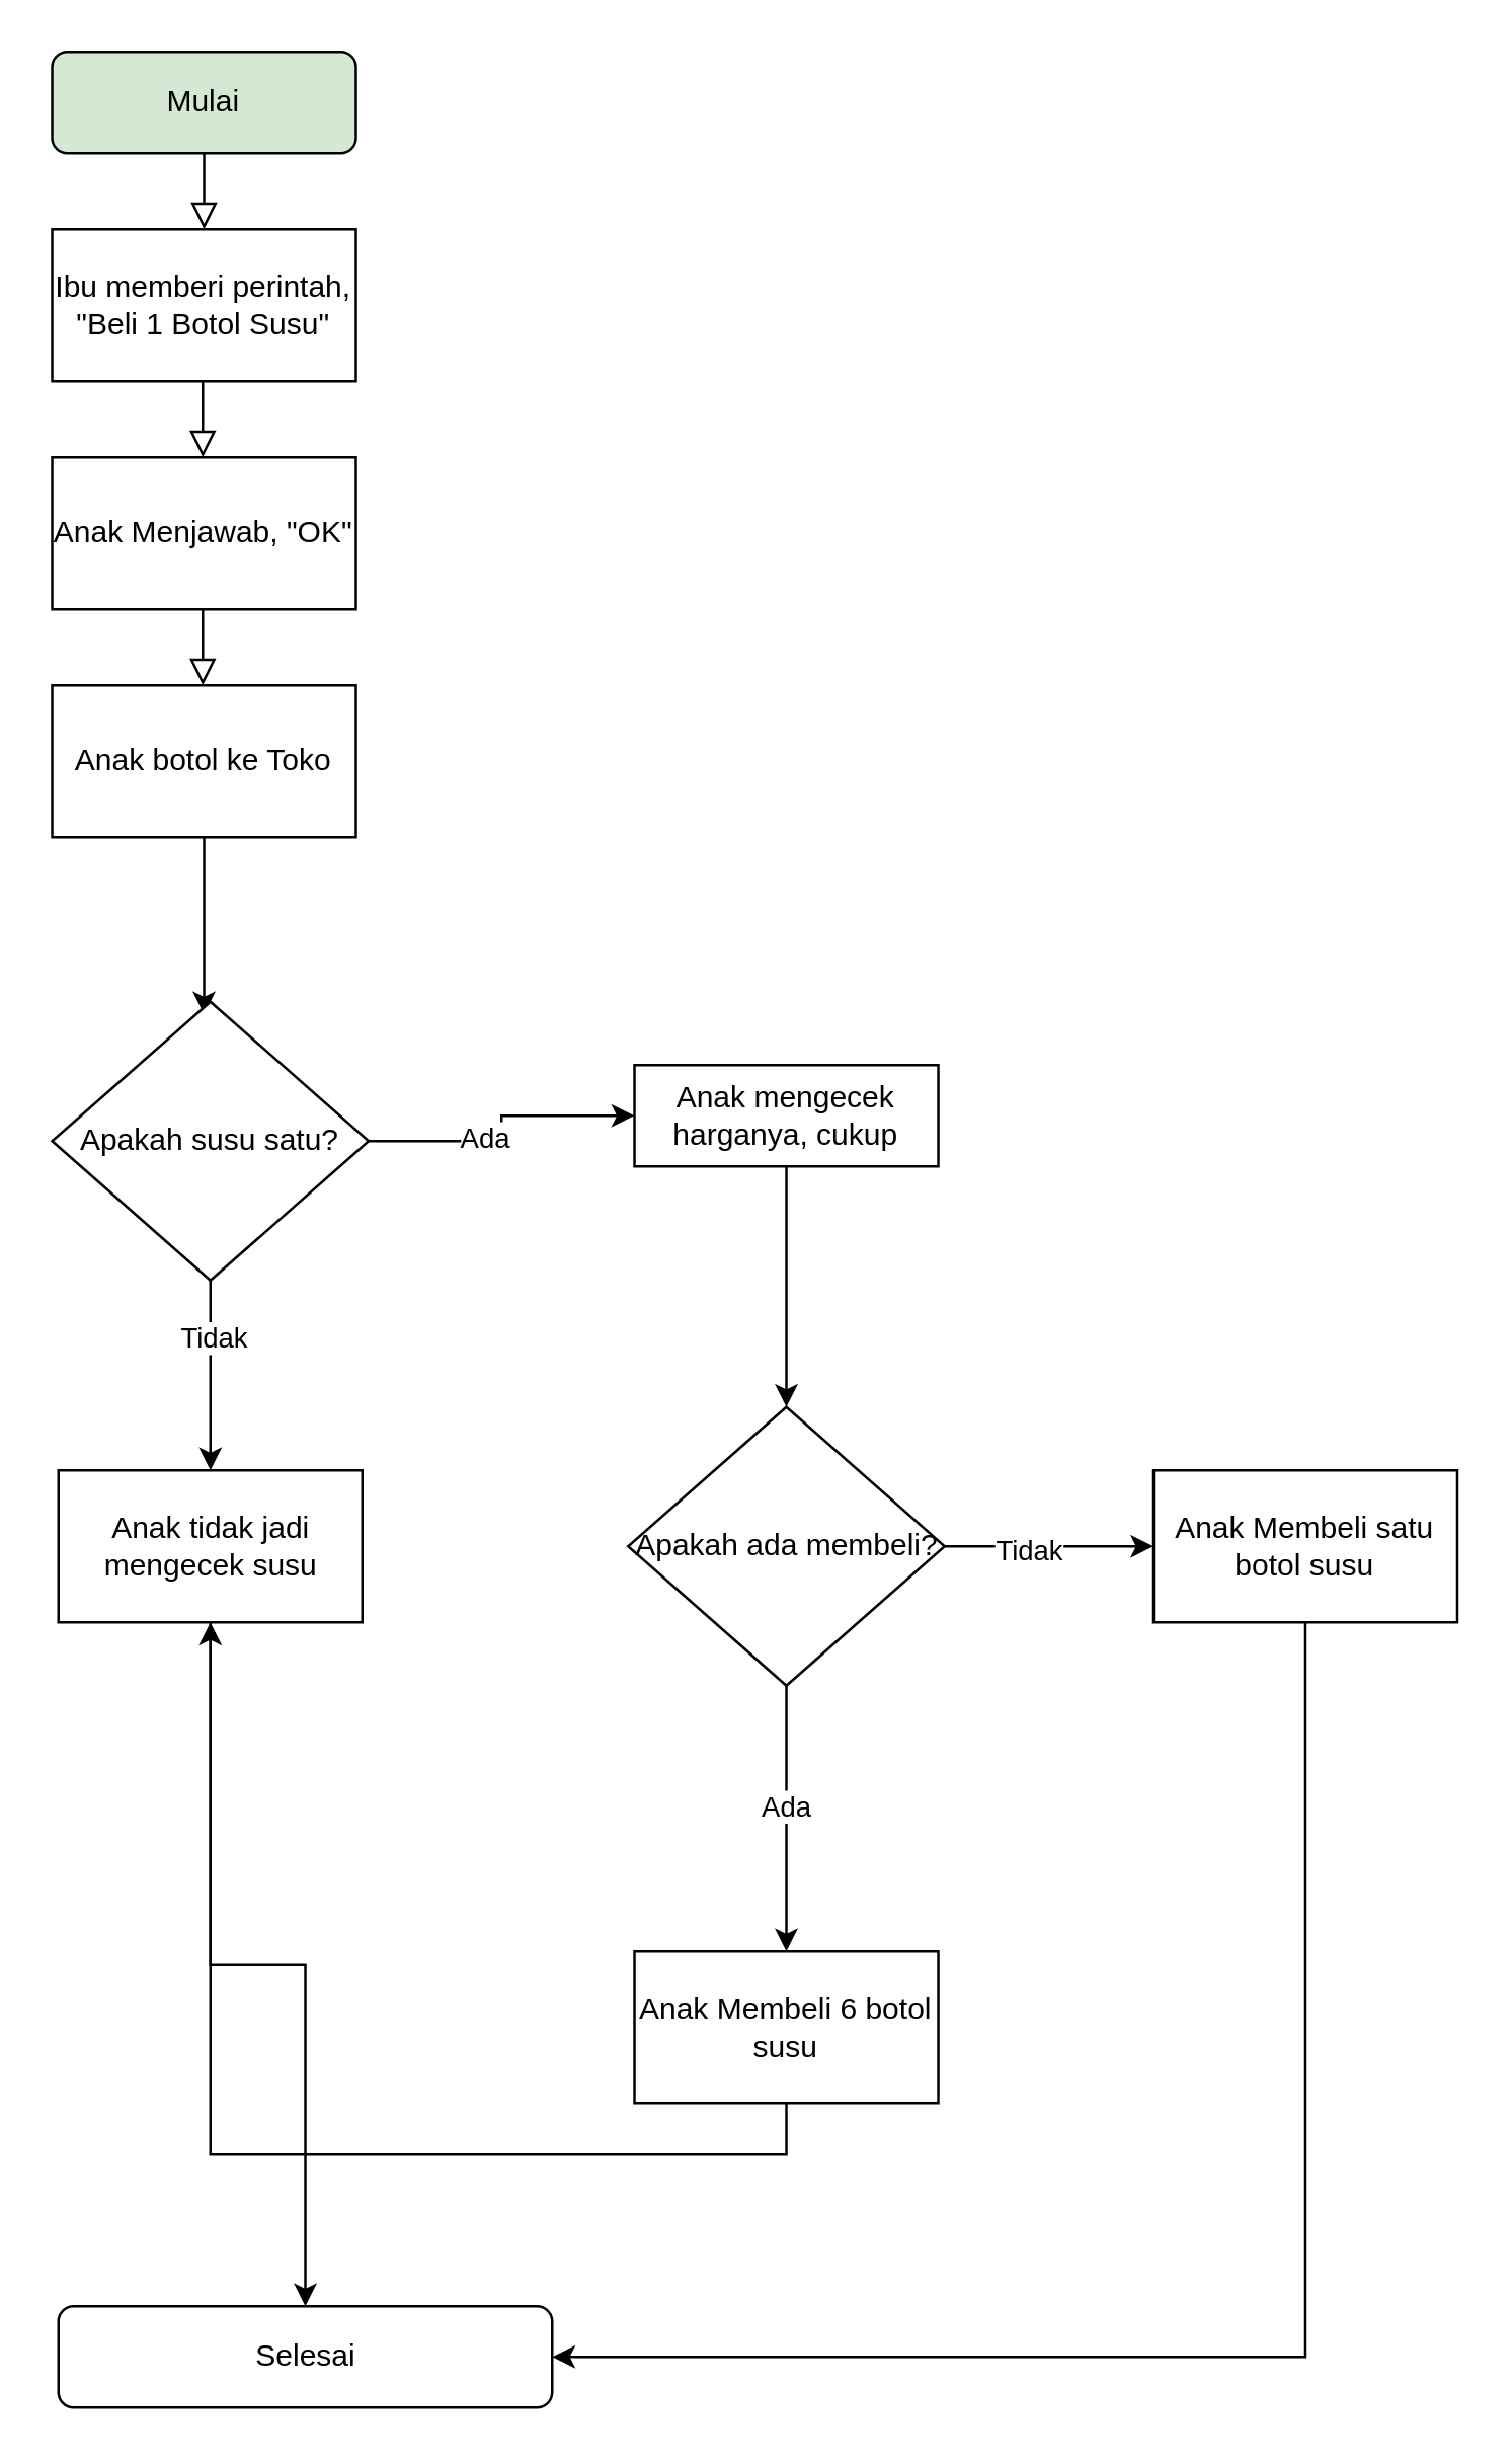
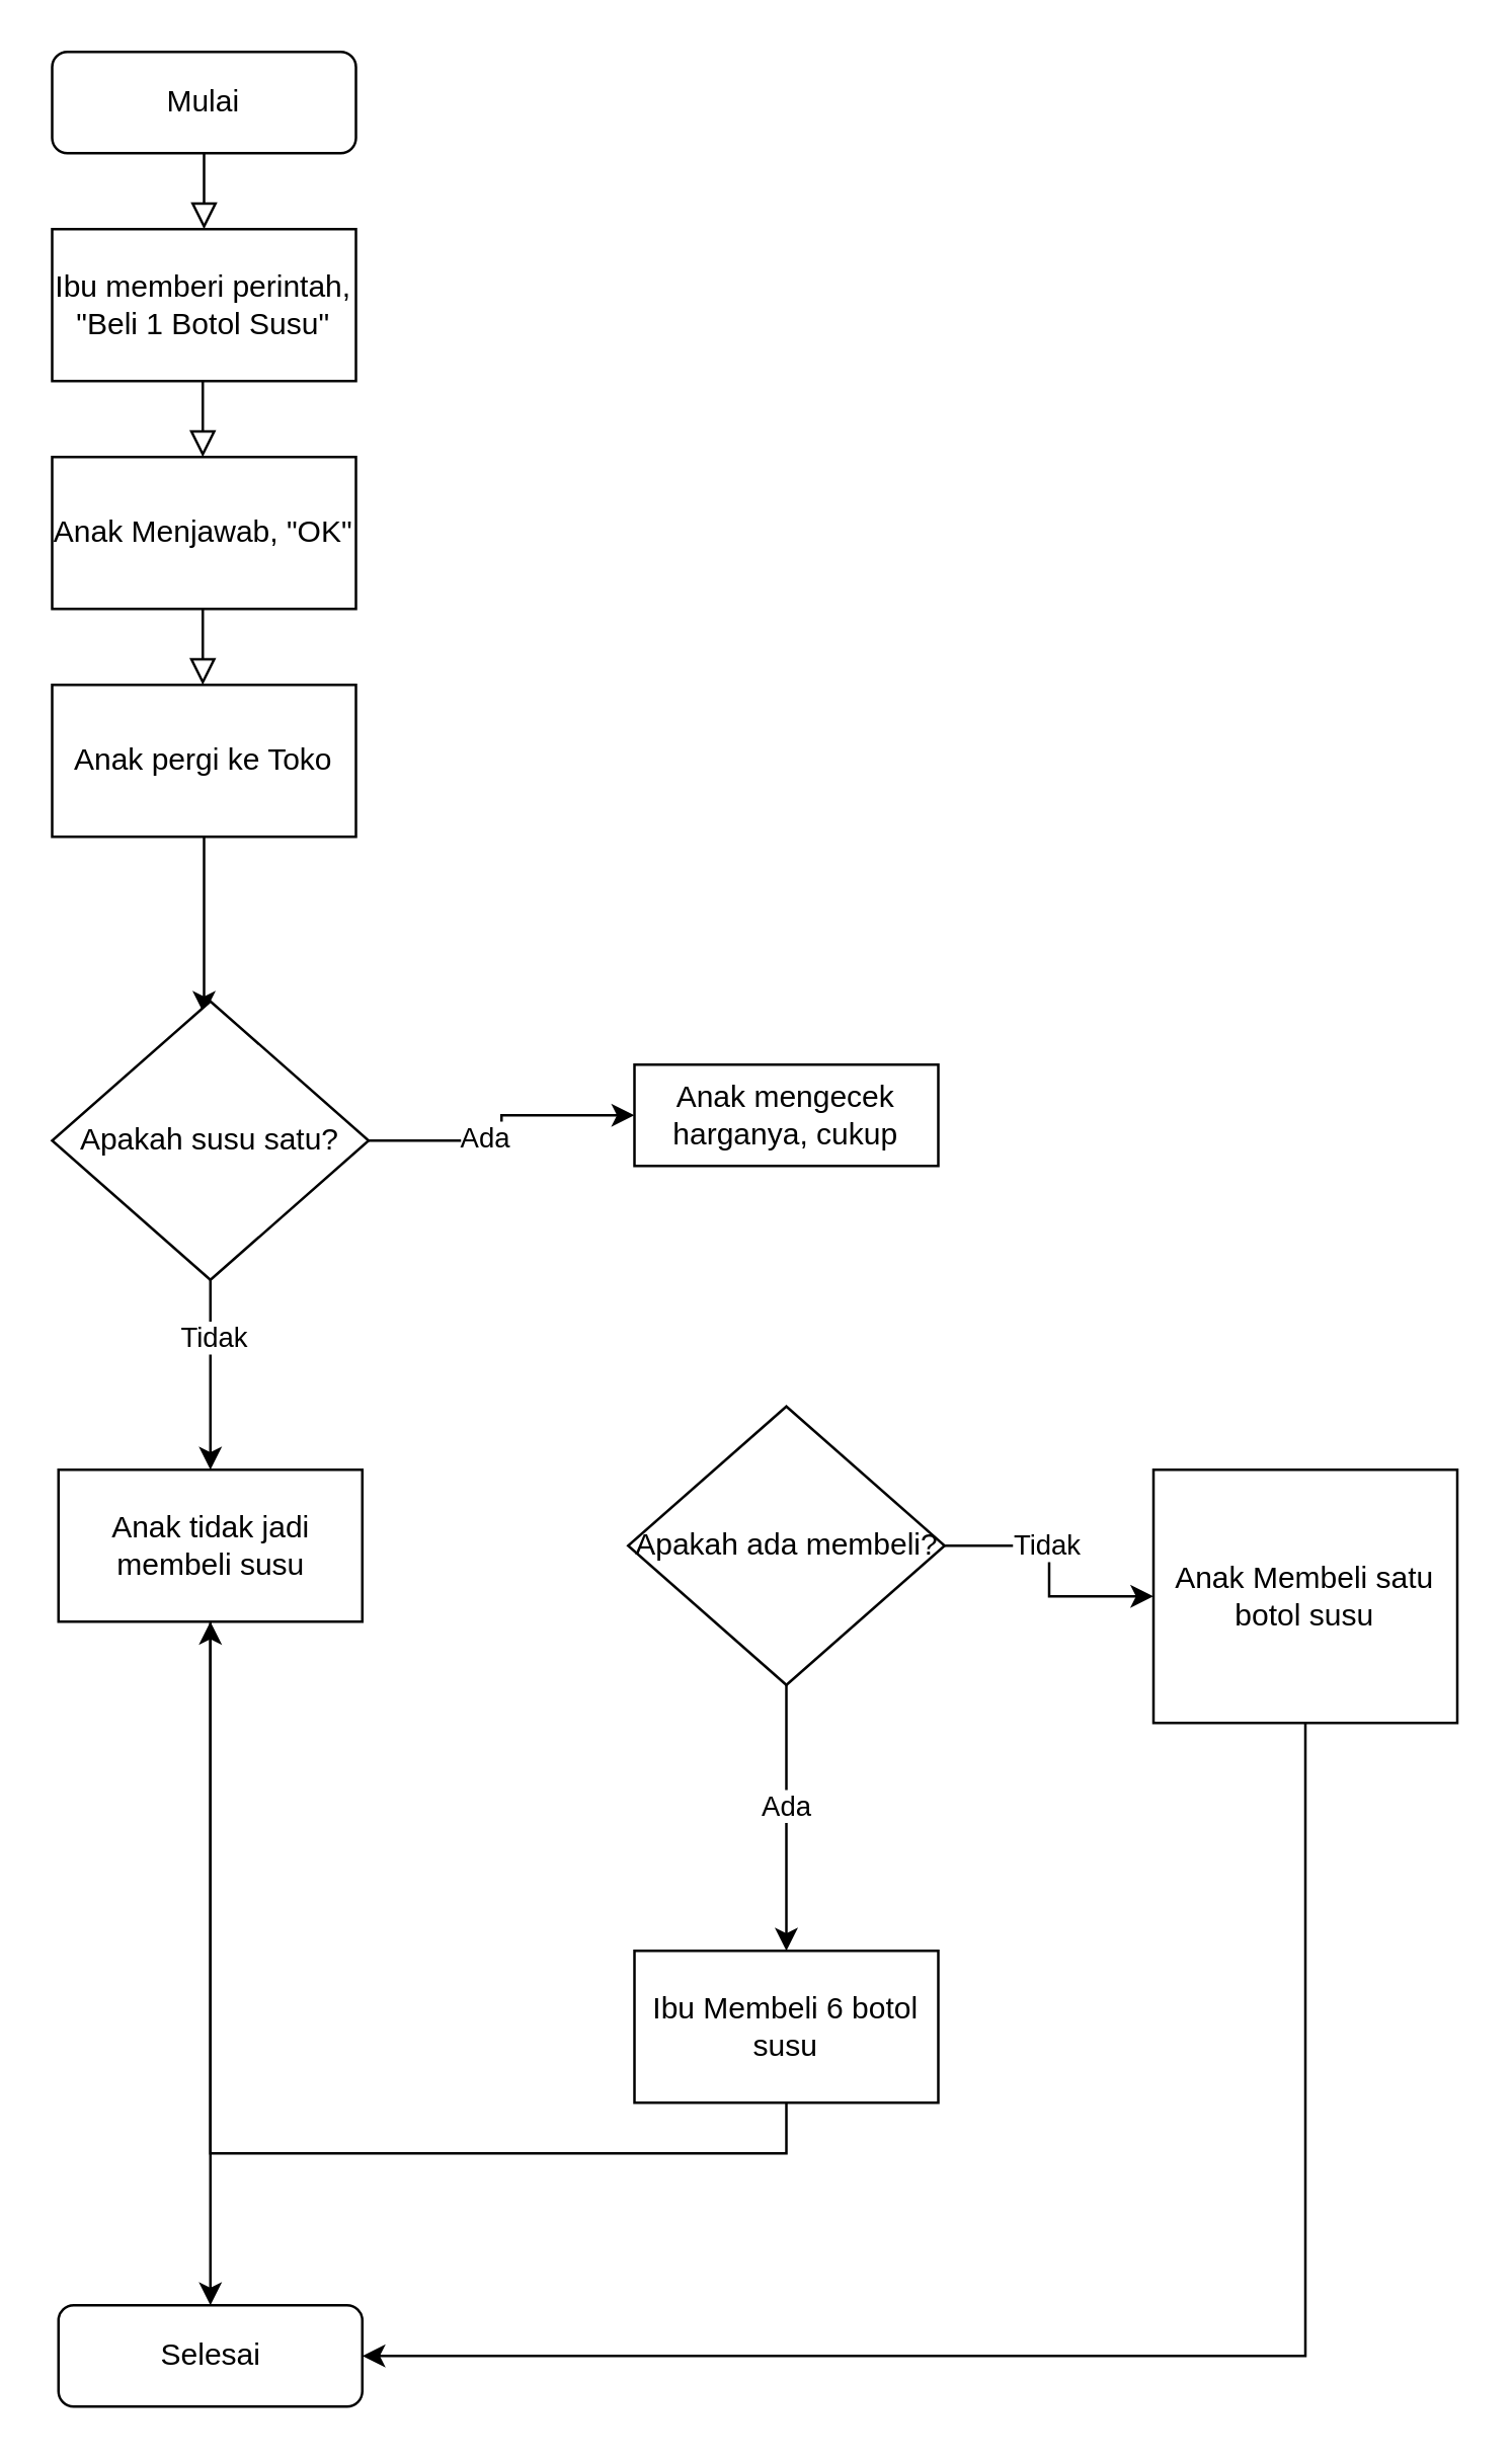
- <mxCell id="3" value="Mulai" style="rounded=1;whiteSpace=wrap;html=1;fontSize=12;glass=0;strokeWidth=1;shadow=0;fillColor=#d5e8d4;" parent="1" vertex="1"><mxGeometry x="20" y="20" width="120" height="40" as="geometry" /></mxCell>
+ <mxCell id="3" value="Mulai" style="rounded=1;whiteSpace=wrap;html=1;fontSize=12;glass=0;strokeWidth=1;shadow=0;" parent="1" vertex="1"><mxGeometry x="20" y="20" width="120" height="40" as="geometry" /></mxCell>
- <mxCell id="8" value="Anak botol ke Toko" style="rounded=0;whiteSpace=wrap;html=1;" vertex="1" parent="1"><mxGeometry x="20" y="270" width="120" height="60" as="geometry" /></mxCell>
+ <mxCell id="8" value="Anak pergi ke Toko" style="rounded=0;whiteSpace=wrap;html=1;" vertex="1" parent="1"><mxGeometry x="20" y="270" width="120" height="60" as="geometry" /></mxCell>
- <mxCell id="16" style="edgeStyle=orthogonalEdgeStyle;rounded=0;orthogonalLoop=1;jettySize=auto;html=1;exitX=0.5;exitY=1;exitDx=0;exitDy=0;entryX=0.5;entryY=0;entryDx=0;entryDy=0;" edge="1" parent="1" source="17" target="22"><mxGeometry relative="1" as="geometry" /></mxCell>
- <mxCell id="24" value="Anak tidak jadi mengecek susu" style="rounded=0;whiteSpace=wrap;html=1;" vertex="1" parent="1"><mxGeometry x="22.5" y="580" width="120" height="60" as="geometry" /></mxCell>
+ <mxCell id="24" value="Anak tidak jadi membeli susu" style="rounded=0;whiteSpace=wrap;html=1;" vertex="1" parent="1"><mxGeometry x="22.5" y="580" width="120" height="60" as="geometry" /></mxCell>
- <mxCell id="26" value="Anak Membeli satu botol susu" style="whiteSpace=wrap;html=1;" vertex="1" parent="1"><mxGeometry x="455" y="580" width="120" height="60" as="geometry" /></mxCell>
+ <mxCell id="26" value="Anak Membeli satu botol susu" style="whiteSpace=wrap;html=1;" vertex="1" parent="1"><mxGeometry x="455" y="580" width="120" height="100" as="geometry" /></mxCell>
- <mxCell id="28" value="Anak Membeli 6 botol susu" style="whiteSpace=wrap;html=1;" vertex="1" parent="1"><mxGeometry x="250" y="770" width="120" height="60" as="geometry" /></mxCell>
+ <mxCell id="28" value="Ibu Membeli 6 botol susu" style="whiteSpace=wrap;html=1;" vertex="1" parent="1"><mxGeometry x="250" y="770" width="120" height="60" as="geometry" /></mxCell>
- <mxCell id="4" value="Selesai" style="rounded=1;whiteSpace=wrap;html=1;fontSize=12;glass=0;strokeWidth=1;shadow=0;" parent="1" vertex="1"><mxGeometry x="22.5" y="910" width="195" height="40" as="geometry" /></mxCell>
+ <mxCell id="4" value="Selesai" style="rounded=1;whiteSpace=wrap;html=1;fontSize=12;glass=0;strokeWidth=1;shadow=0;" parent="1" vertex="1"><mxGeometry x="22.5" y="910" width="120" height="40" as="geometry" /></mxCell>
